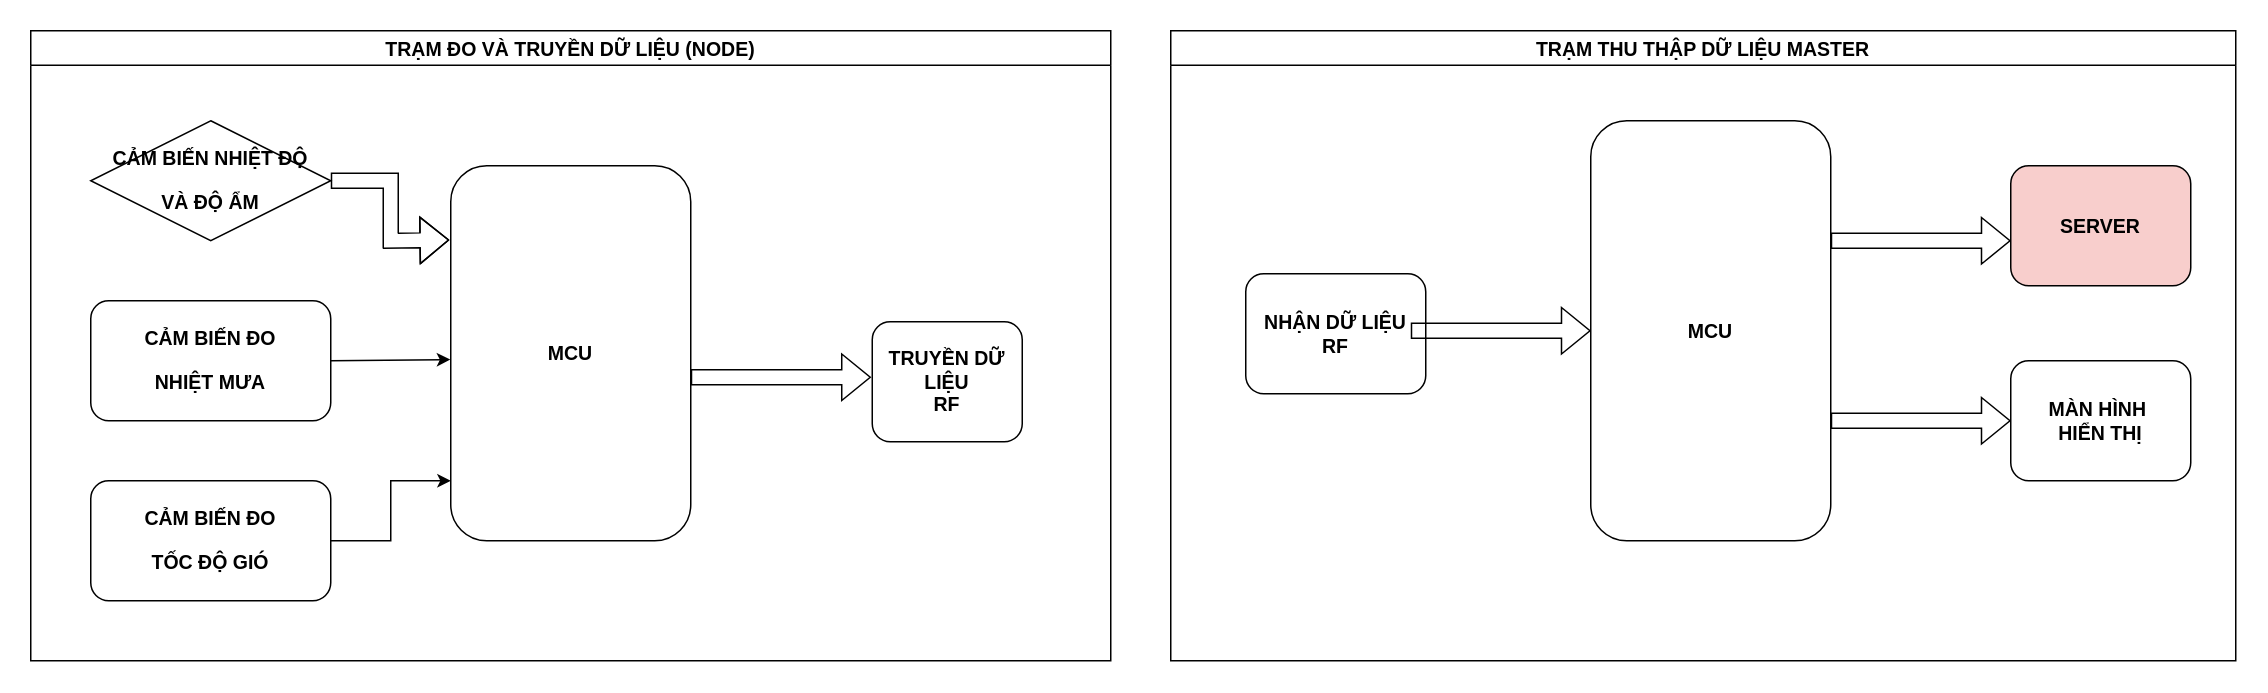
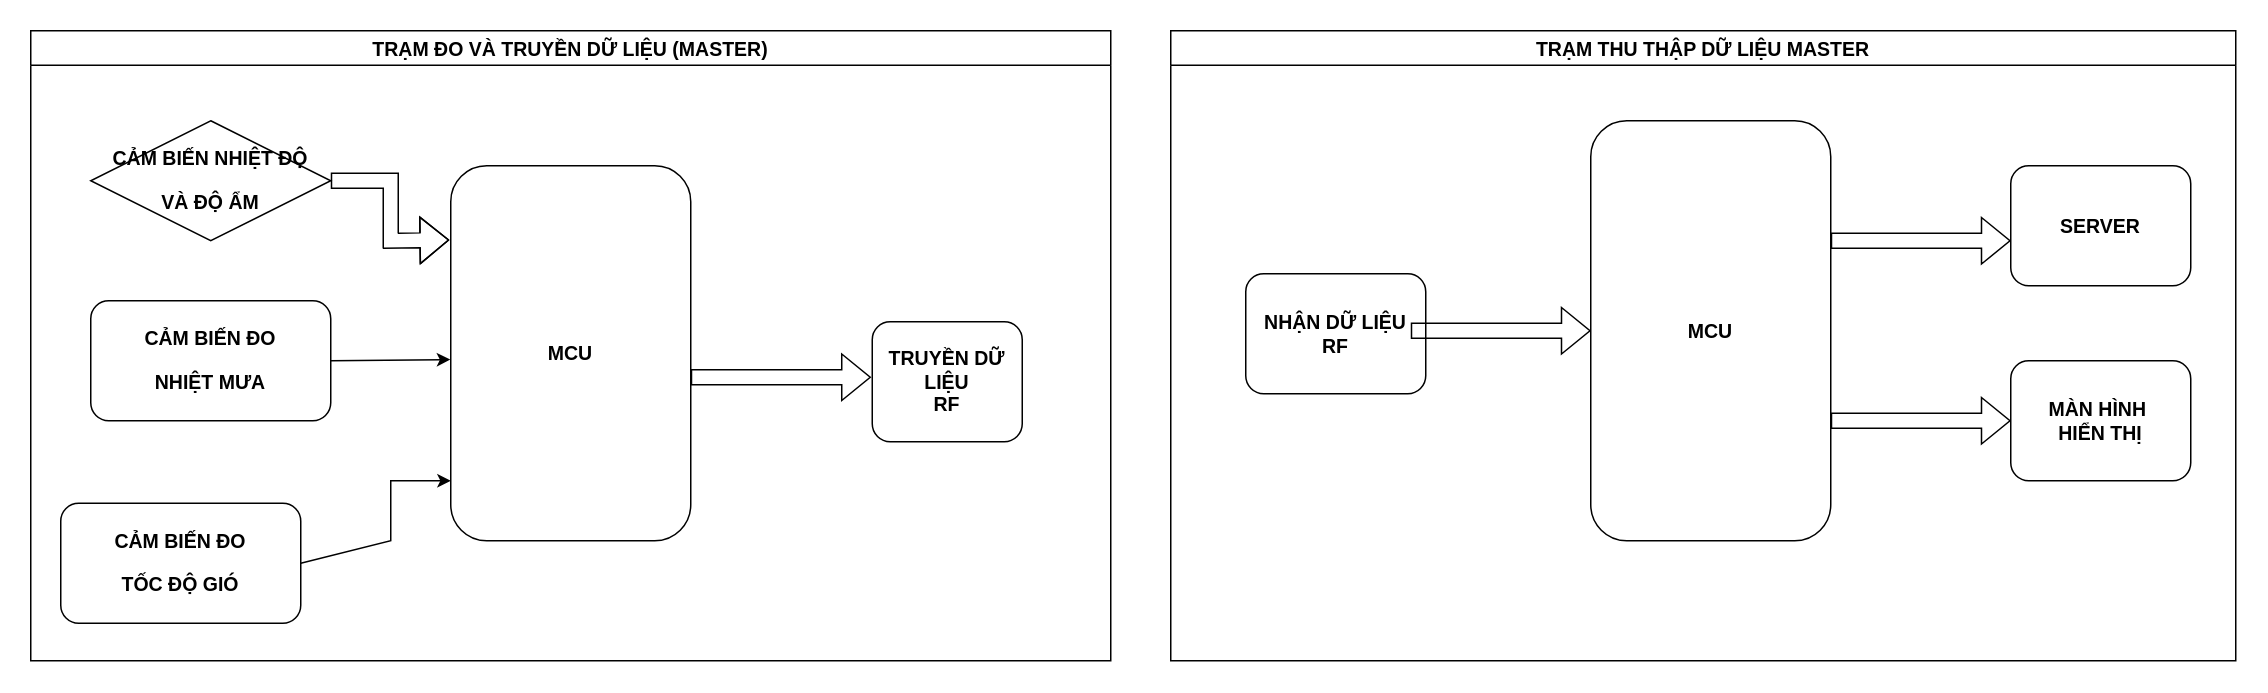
- <mxCell id="9" value="TRẠM ĐO VÀ TRUYỀN DỮ LIỆU (NODE)" style="swimlane;whiteSpace=wrap;html=1;fontSize=13;" parent="1" vertex="1"><mxGeometry x="20" y="20" width="720" height="420" as="geometry" /></mxCell>
+ <mxCell id="9" value="TRẠM ĐO VÀ TRUYỀN DỮ LIỆU (MASTER)" style="swimlane;whiteSpace=wrap;html=1;fontSize=13;" parent="1" vertex="1"><mxGeometry x="20" y="20" width="720" height="420" as="geometry" /></mxCell>
- <mxCell id="13" value="SERVER" style="rounded=1;whiteSpace=wrap;html=1;fontStyle=1;fontSize=13;fillColor=#f8cecc;" parent="1" vertex="1"><mxGeometry x="1340" y="110" width="120" height="80" as="geometry" /></mxCell>
+ <mxCell id="13" value="SERVER" style="rounded=1;whiteSpace=wrap;html=1;fontStyle=1;fontSize=13;" parent="1" vertex="1"><mxGeometry x="1340" y="110" width="120" height="80" as="geometry" /></mxCell>
- <mxCell id="5" value="&lt;p class=&quot;Listlevel2&quot; style=&quot;text-indent: 0cm; font-size: 13px;&quot;&gt;CẢM BIẾN ĐO&lt;/p&gt;&lt;p class=&quot;Listlevel2&quot; style=&quot;text-indent: 0cm; font-size: 13px;&quot;&gt;TỐC ĐỘ GIÓ&lt;/p&gt;" style="rounded=1;whiteSpace=wrap;html=1;fontStyle=1;fontSize=13;" parent="1" vertex="1"><mxGeometry x="60" y="320" width="160" height="80" as="geometry" /></mxCell>
+ <mxCell id="5" value="&lt;p class=&quot;Listlevel2&quot; style=&quot;text-indent: 0cm; font-size: 13px;&quot;&gt;CẢM BIẾN ĐO&lt;/p&gt;&lt;p class=&quot;Listlevel2&quot; style=&quot;text-indent: 0cm; font-size: 13px;&quot;&gt;TỐC ĐỘ GIÓ&lt;/p&gt;" style="rounded=1;whiteSpace=wrap;html=1;fontStyle=1;fontSize=13;" parent="1" vertex="1"><mxGeometry x="40" y="335" width="160" height="80" as="geometry" /></mxCell>
